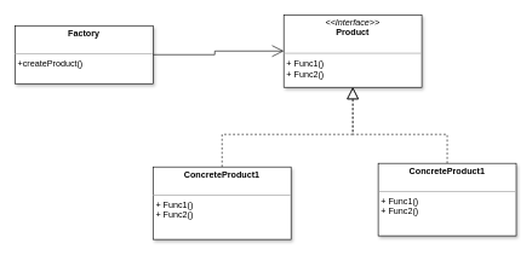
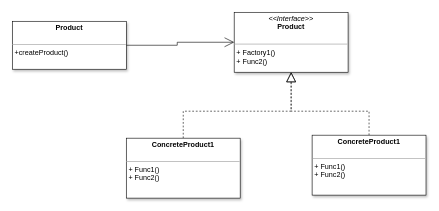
- <mxCell id="8" value="&lt;p style=&quot;margin:0px;margin-top:4px;text-align:center;&quot;&gt;&lt;b style=&quot;&quot;&gt;Factory&lt;/b&gt;&lt;/p&gt;&lt;br&gt;&lt;hr size=&quot;1&quot;&gt;&lt;p style=&quot;margin:0px;margin-left:4px;&quot;&gt;+createProduct()&lt;/p&gt;" style="verticalAlign=top;align=left;overflow=fill;fontSize=12;fontFamily=Helvetica;html=1;whiteSpace=wrap;shadow=1;" vertex="1" parent="1"><mxGeometry x="20" y="35" width="190" height="80" as="geometry" /></mxCell>
+ <mxCell id="8" value="&lt;p style=&quot;margin:0px;margin-top:4px;text-align:center;&quot;&gt;&lt;b style=&quot;&quot;&gt;Product&lt;/b&gt;&lt;/p&gt;&lt;br&gt;&lt;hr size=&quot;1&quot;&gt;&lt;p style=&quot;margin:0px;margin-left:4px;&quot;&gt;+createProduct()&lt;/p&gt;" style="verticalAlign=top;align=left;overflow=fill;fontSize=12;fontFamily=Helvetica;html=1;whiteSpace=wrap;shadow=1;" vertex="1" parent="1"><mxGeometry x="20" y="35" width="190" height="80" as="geometry" /></mxCell>
- <mxCell id="2" value="&lt;p style=&quot;margin:0px;margin-top:4px;text-align:center;&quot;&gt;&lt;i&gt;&amp;lt;&amp;lt;Interface&amp;gt;&amp;gt;&lt;/i&gt;&lt;br&gt;&lt;b&gt;Product&lt;/b&gt;&lt;/p&gt;&lt;br&gt;&lt;hr size=&quot;1&quot;&gt;&lt;p style=&quot;margin:0px;margin-left:4px;&quot;&gt;+ Func1()&lt;br&gt;+ Func2()&lt;/p&gt;" style="verticalAlign=top;align=left;overflow=fill;fontSize=12;fontFamily=Helvetica;html=1;whiteSpace=wrap;shadow=1;" vertex="1" parent="1"><mxGeometry x="390" y="20" width="190" height="100" as="geometry" /></mxCell>
+ <mxCell id="2" value="&lt;p style=&quot;margin:0px;margin-top:4px;text-align:center;&quot;&gt;&lt;i&gt;&amp;lt;&amp;lt;Interface&amp;gt;&amp;gt;&lt;/i&gt;&lt;br&gt;&lt;b&gt;Product&lt;/b&gt;&lt;/p&gt;&lt;br&gt;&lt;hr size=&quot;1&quot;&gt;&lt;p style=&quot;margin:0px;margin-left:4px;&quot;&gt;+ Factory1()&lt;br&gt;+ Func2()&lt;/p&gt;" style="verticalAlign=top;align=left;overflow=fill;fontSize=12;fontFamily=Helvetica;html=1;whiteSpace=wrap;shadow=1;" vertex="1" parent="1"><mxGeometry x="390" y="20" width="190" height="100" as="geometry" /></mxCell>
